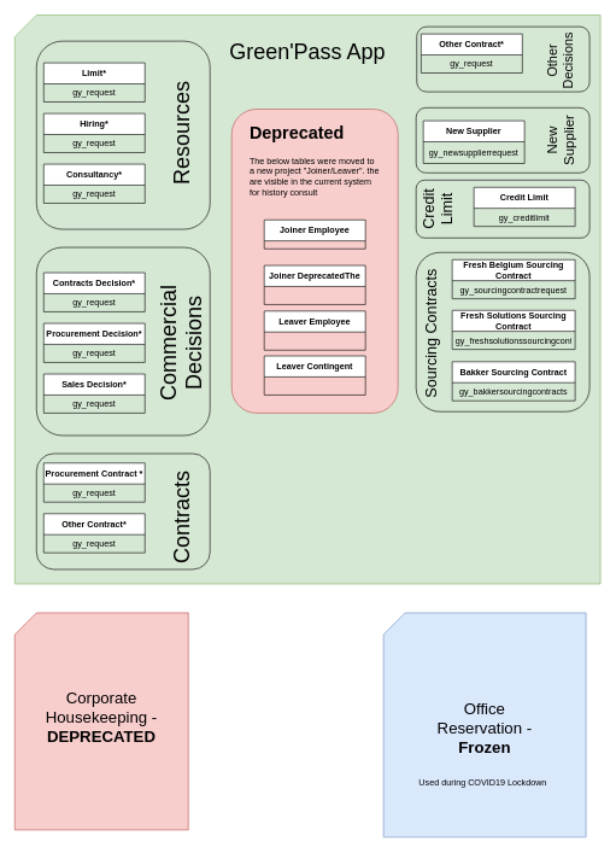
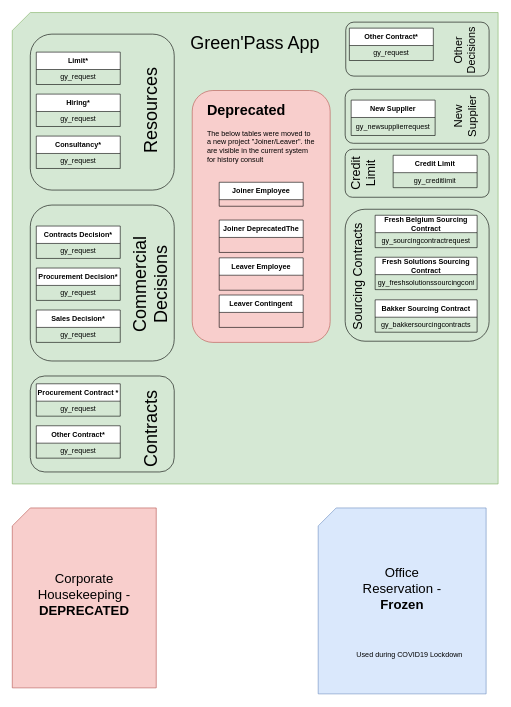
- <mxCell id="56" value="Office Reservation - &lt;b&gt;Frozen&lt;/b&gt;" style="text;html=1;strokeColor=none;fillColor=none;align=center;verticalAlign=middle;whiteSpace=wrap;rounded=0;fontSize=22;" parent="1" vertex="1"><mxGeometry x="590" y="981" width="160" height="50" as="geometry" /></mxCell>
+ <mxCell id="56" value="Office Reservation - &lt;b&gt;Frozen&lt;/b&gt;" style="text;html=1;strokeColor=none;fillColor=none;align=center;verticalAlign=middle;whiteSpace=wrap;rounded=0;fontSize=22;" parent="1" vertex="1"><mxGeometry x="590" y="956" width="160" height="50" as="geometry" /></mxCell>
- <mxCell id="57" value="Used during COVID19 Lockdown" style="text;html=1;strokeColor=none;fillColor=none;align=center;verticalAlign=middle;whiteSpace=wrap;rounded=0;" parent="1" vertex="1"><mxGeometry x="565" y="1066" width="205" height="30" as="geometry" /></mxCell>
+ <mxCell id="57" value="Used during COVID19 Lockdown" style="text;html=1;strokeColor=none;fillColor=none;align=center;verticalAlign=middle;whiteSpace=wrap;rounded=0;" parent="1" vertex="1"><mxGeometry x="580" y="1076" width="205" height="30" as="geometry" /></mxCell>
